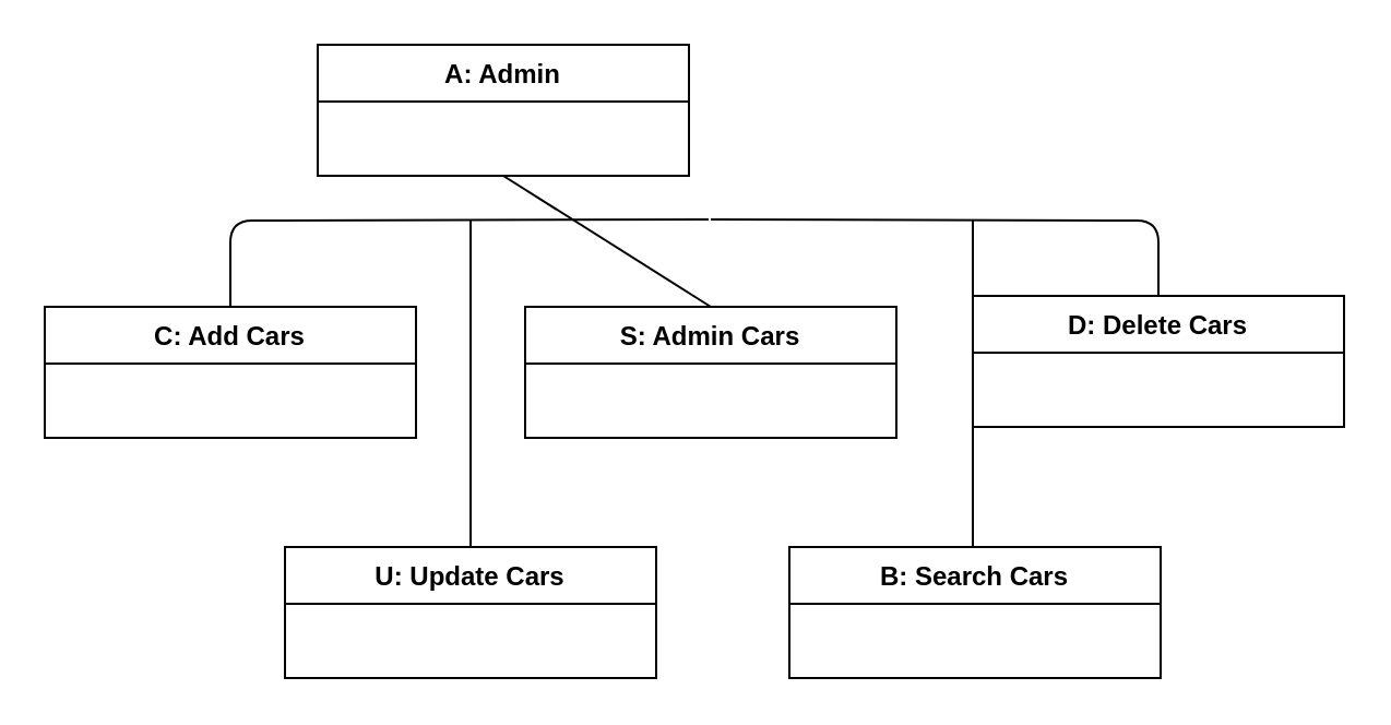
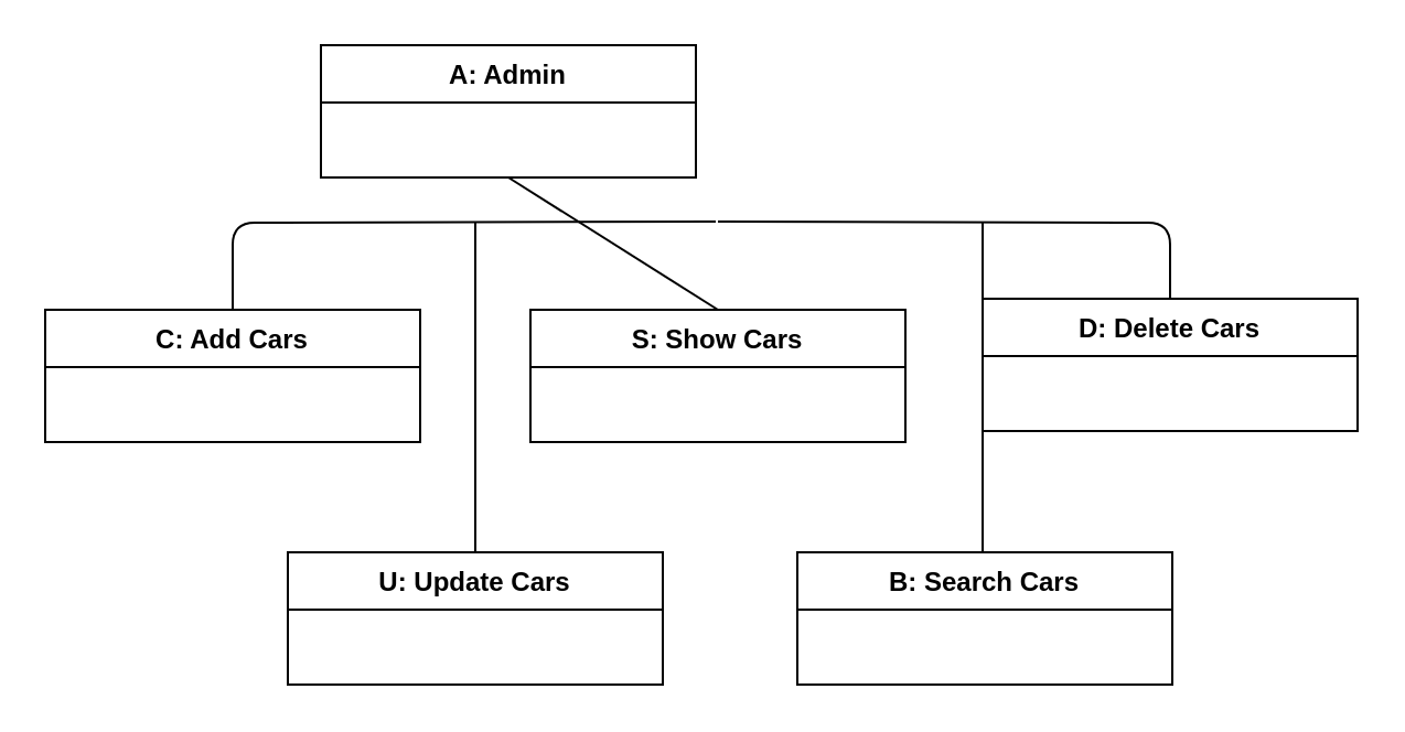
- <mxCell id="3" value="S: Admin Cars" style="swimlane;fontStyle=1;align=center;verticalAlign=top;childLayout=stackLayout;horizontal=1;startSize=26;horizontalStack=0;resizeParent=1;resizeParentMax=0;resizeLast=0;collapsible=1;marginBottom=0;" vertex="1" parent="1"><mxGeometry x="240" y="140" width="170" height="60" as="geometry" /></mxCell>
+ <mxCell id="3" value="S: Show Cars" style="swimlane;fontStyle=1;align=center;verticalAlign=top;childLayout=stackLayout;horizontal=1;startSize=26;horizontalStack=0;resizeParent=1;resizeParentMax=0;resizeLast=0;collapsible=1;marginBottom=0;" vertex="1" parent="1"><mxGeometry x="240" y="140" width="170" height="60" as="geometry" /></mxCell>
